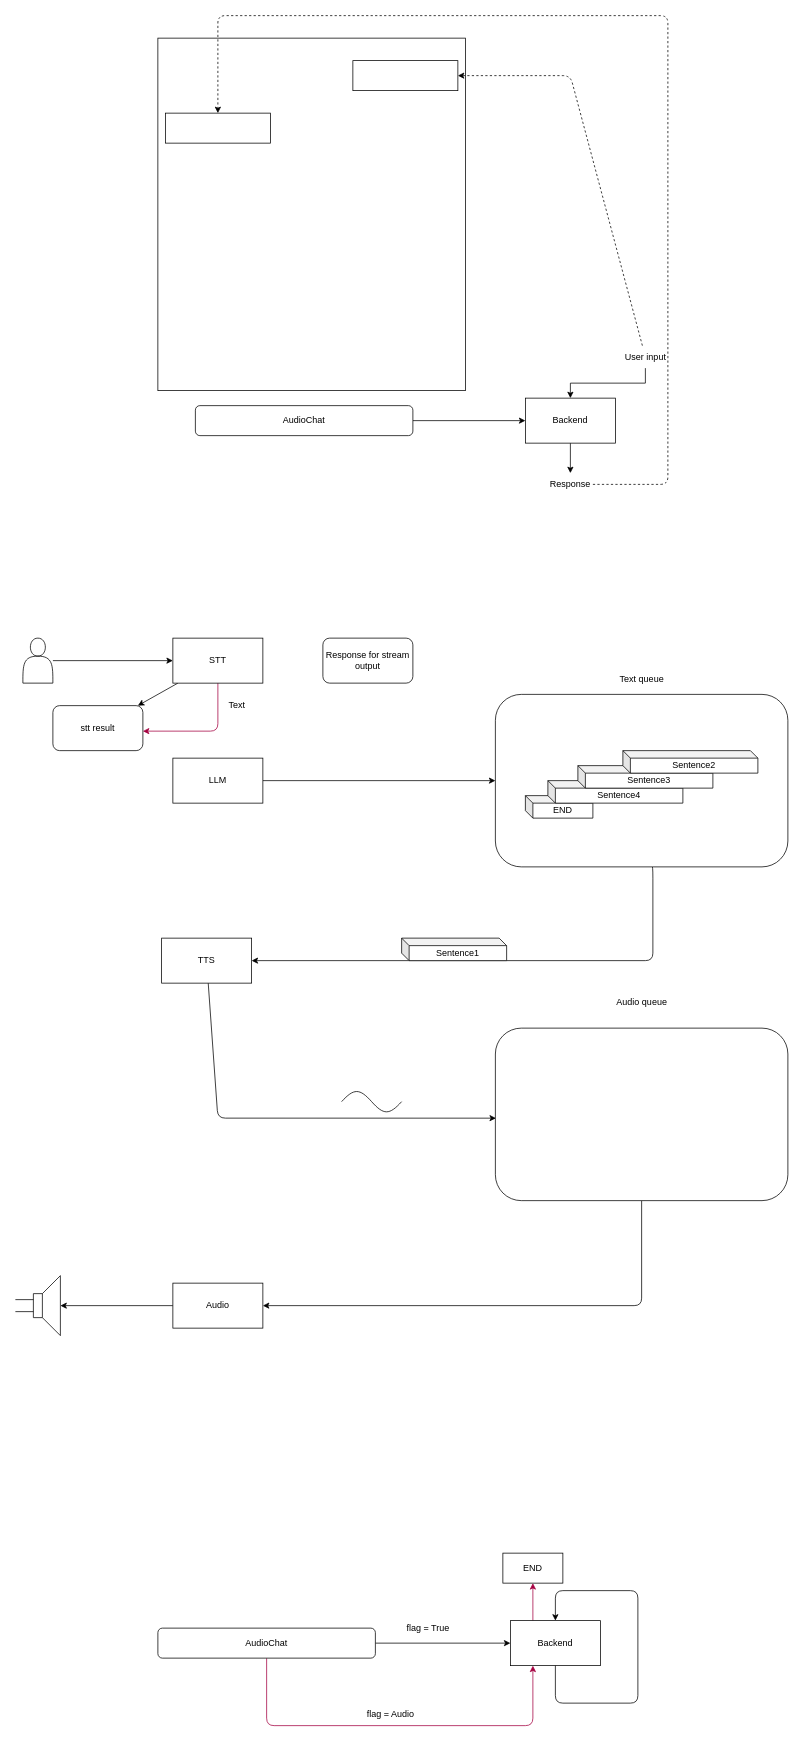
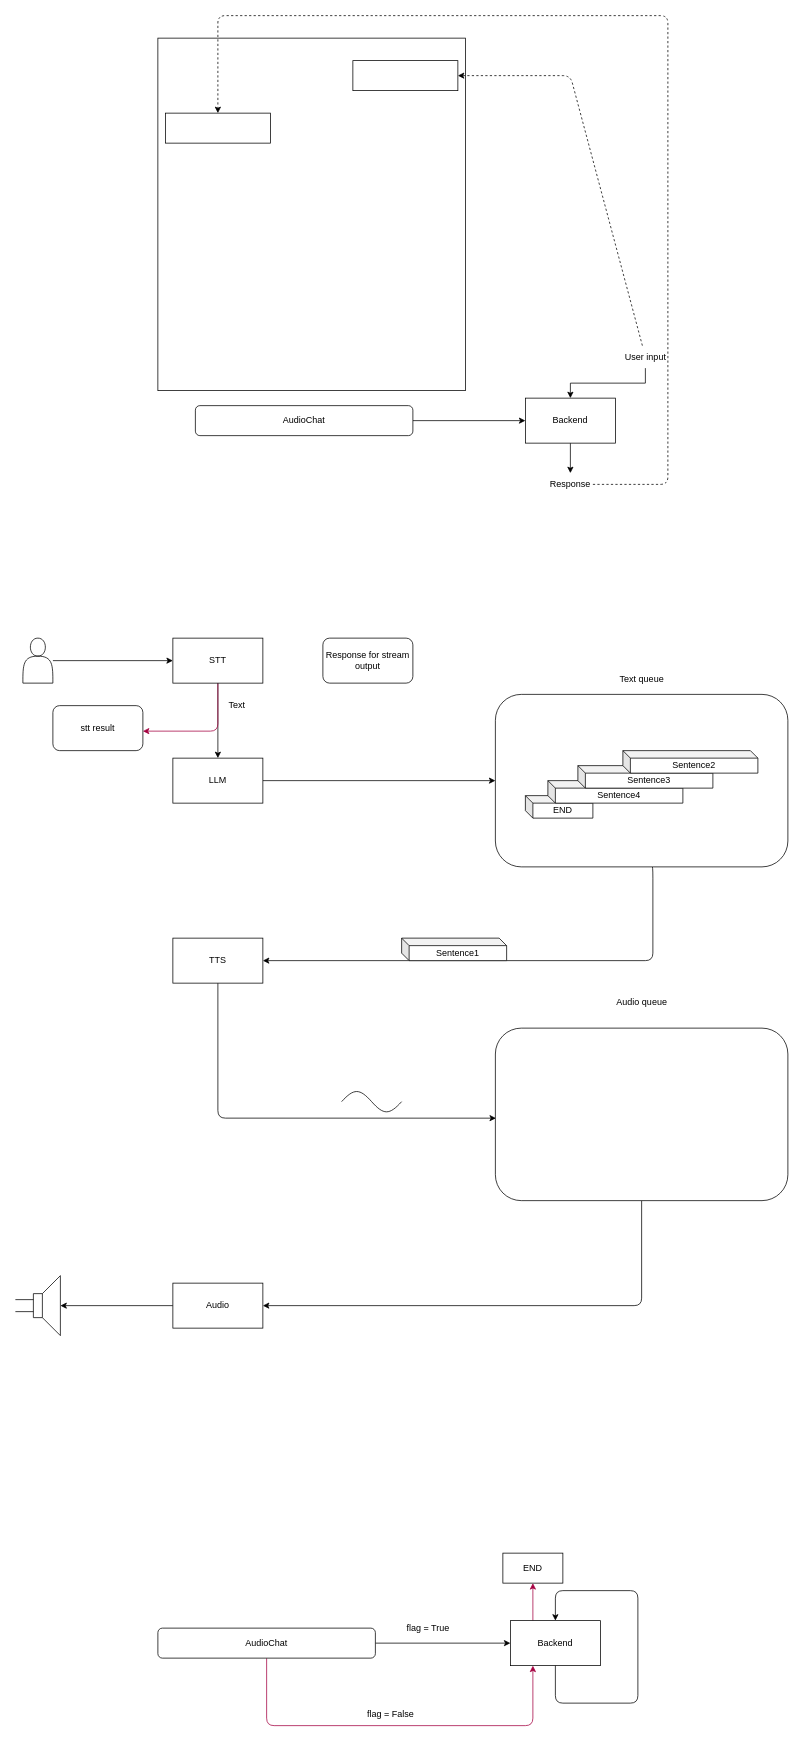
- <mxCell id="5" value="" style="edgeStyle=none;html=1;" parent="1" source="7" target="40" edge="1"><mxGeometry relative="1" as="geometry" /></mxCell>
+ <mxCell id="5" value="" style="edgeStyle=none;html=1;" parent="1" source="7" target="9" edge="1"><mxGeometry relative="1" as="geometry" /></mxCell>
- <mxCell id="13" value="TTS" style="rounded=0;whiteSpace=wrap;html=1;" parent="1" vertex="1"><mxGeometry x="215" y="1250" width="120" height="60" as="geometry" /></mxCell>
+ <mxCell id="13" value="TTS" style="rounded=0;whiteSpace=wrap;html=1;" parent="1" vertex="1"><mxGeometry x="230" y="1250" width="120" height="60" as="geometry" /></mxCell>
- <mxCell id="48" value="flag = Audio" style="text;html=1;align=center;verticalAlign=middle;resizable=0;points=[];autosize=1;strokeColor=none;fillColor=none;" vertex="1" parent="1"><mxGeometry x="475" y="2270" width="90" height="30" as="geometry" /></mxCell>
+ <mxCell id="48" value="flag = False" style="text;html=1;align=center;verticalAlign=middle;resizable=0;points=[];autosize=1;strokeColor=none;fillColor=none;" vertex="1" parent="1"><mxGeometry x="475" y="2270" width="90" height="30" as="geometry" /></mxCell>
